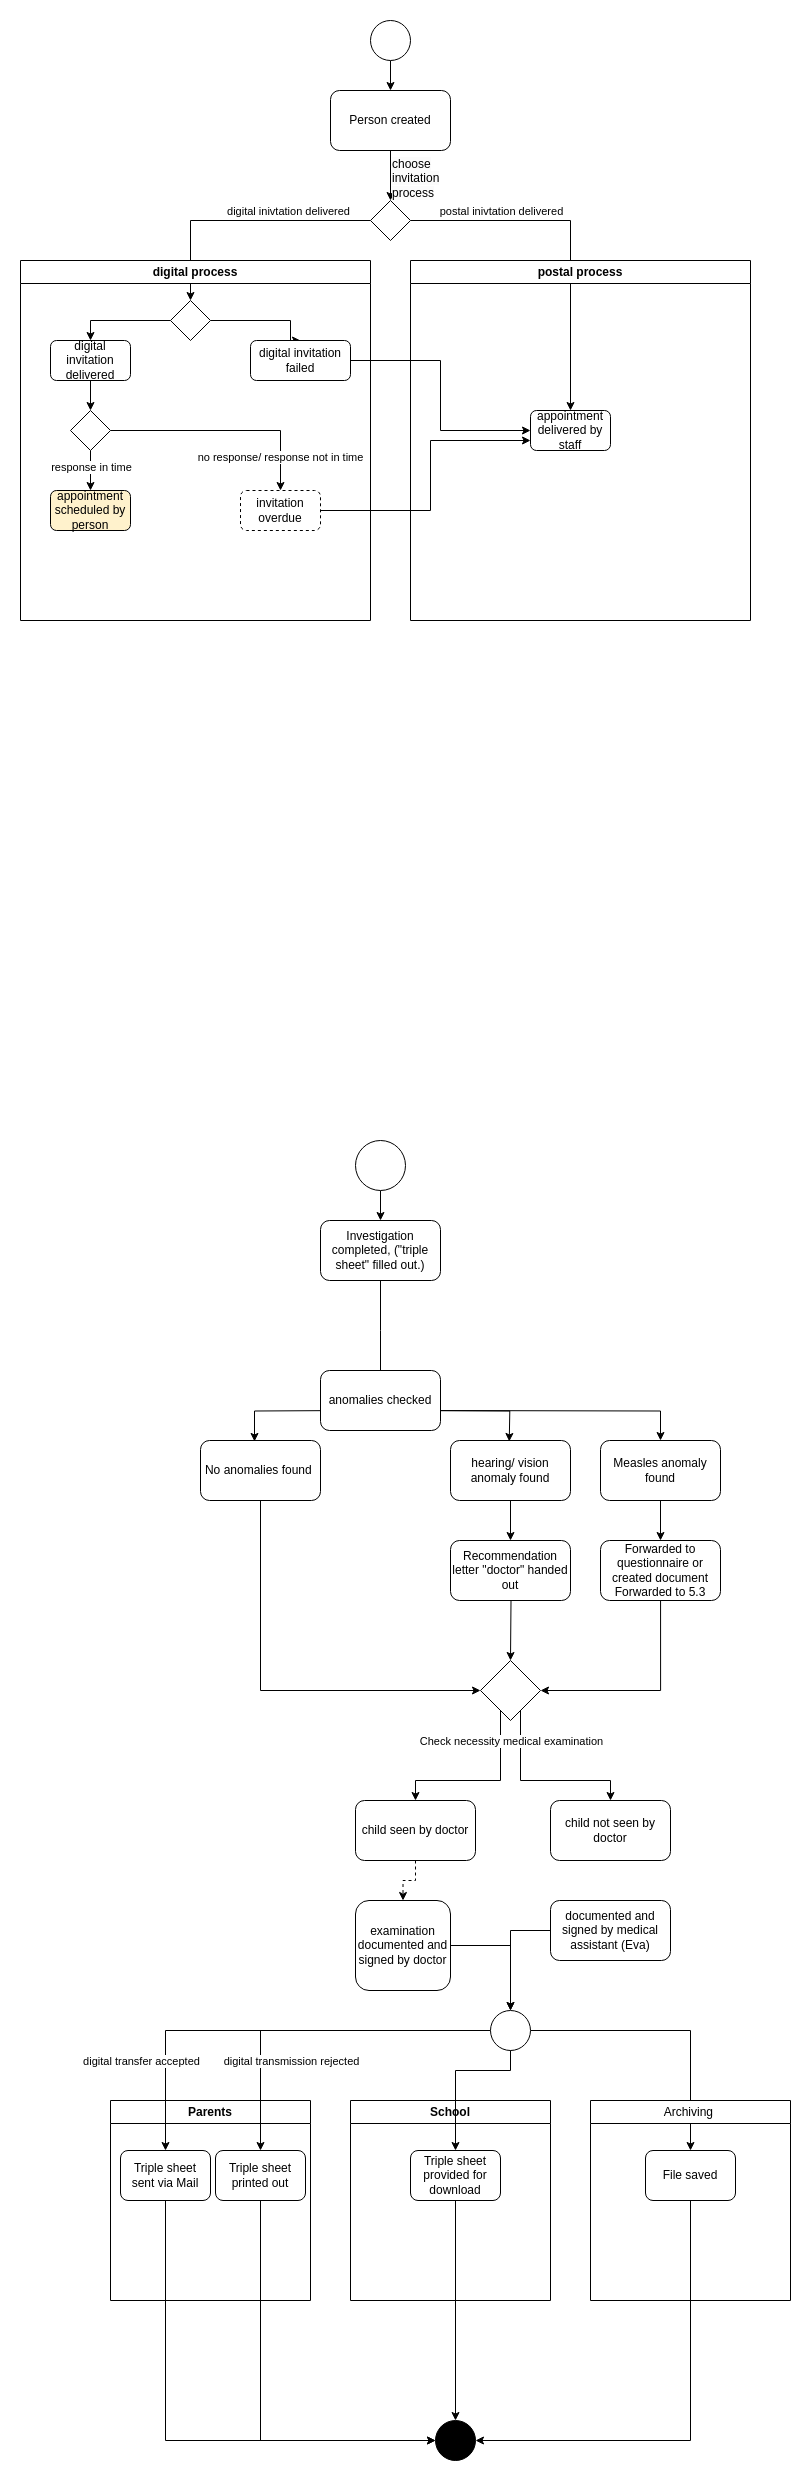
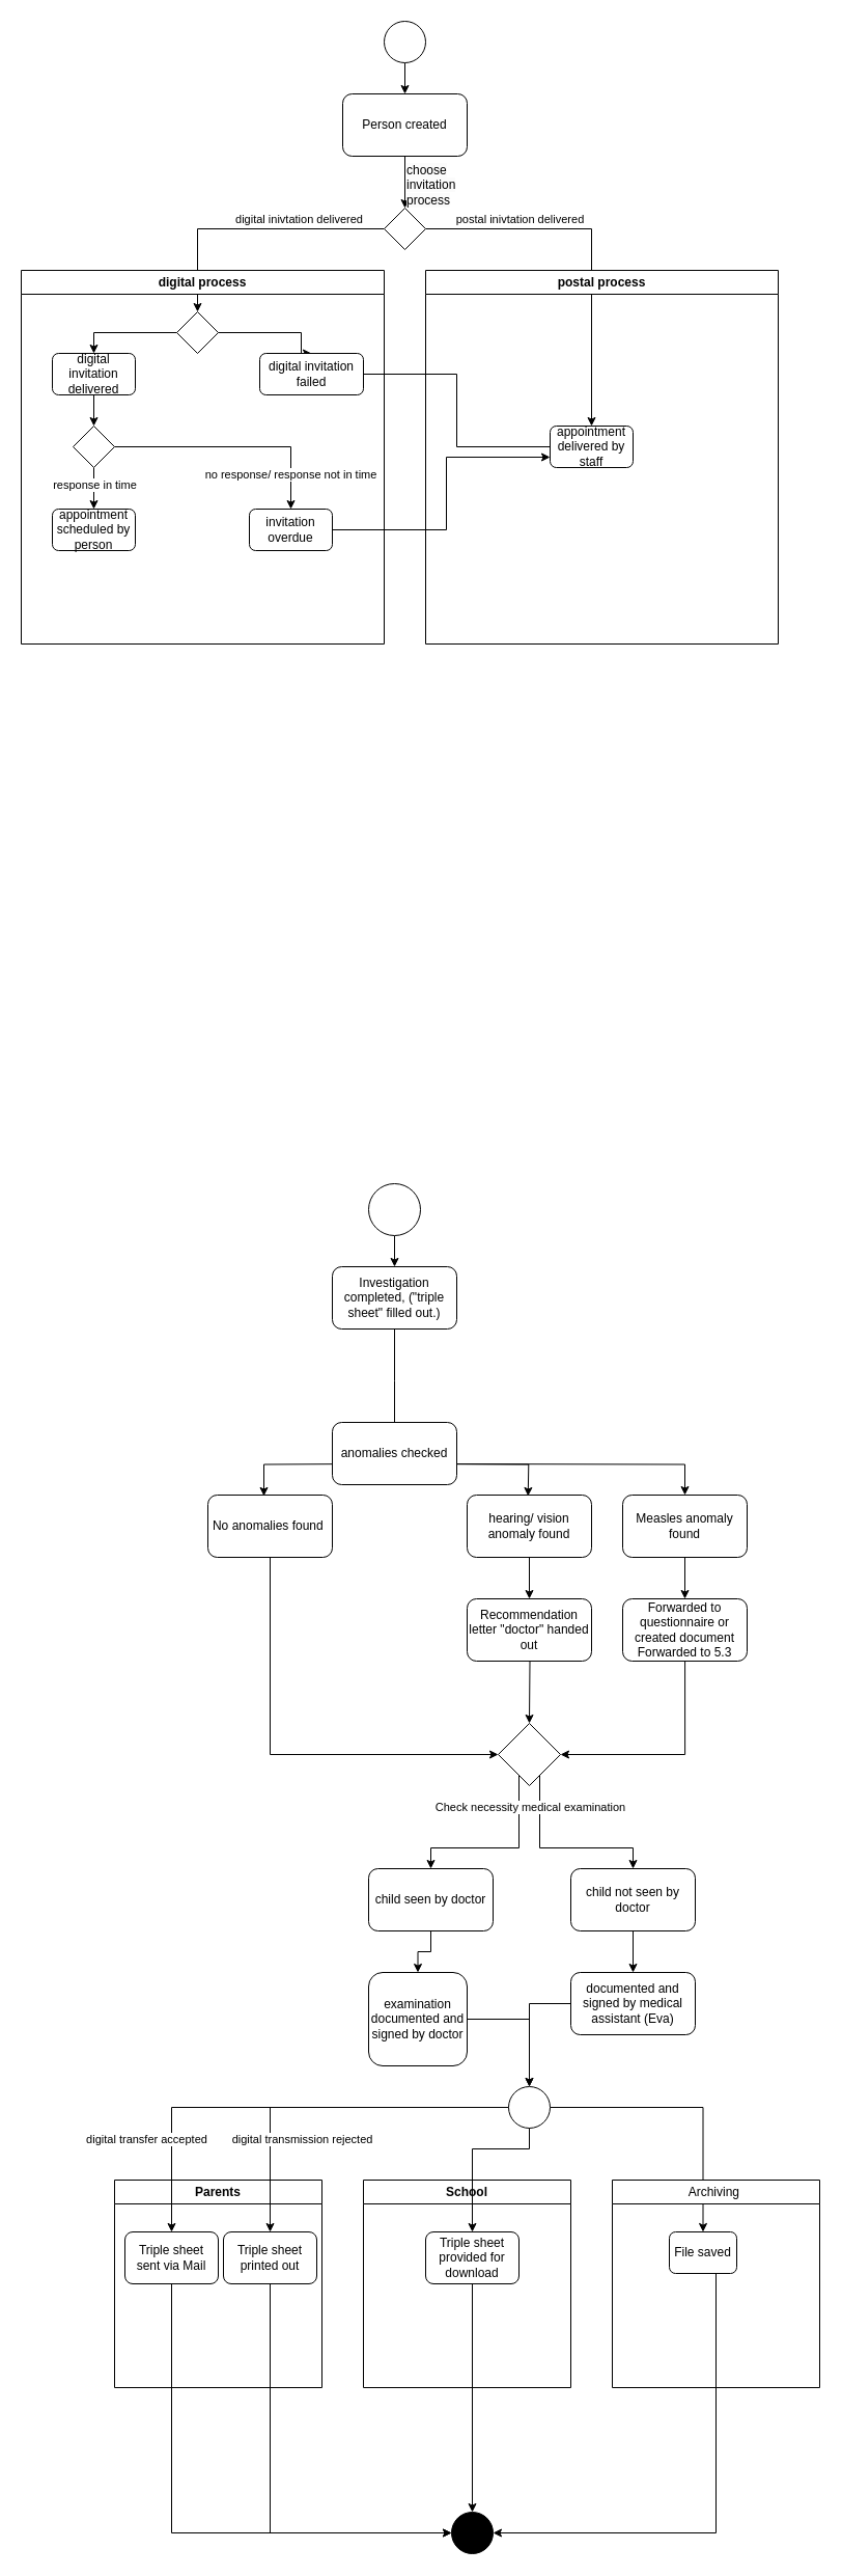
- <mxCell id="28" style="edgeStyle=orthogonalEdgeStyle;rounded=0;orthogonalLoop=1;jettySize=auto;html=1;entryX=0;entryY=0.5;entryDx=0;entryDy=0;" edge="1" parent="1" source="17" target="26"><mxGeometry relative="1" as="geometry" /></mxCell>
+ <mxCell id="28" style="edgeStyle=orthogonalEdgeStyle;rounded=0;orthogonalLoop=1;jettySize=auto;html=1;entryX=0;entryY=0.5;entryDx=0;entryDy=0;endArrow=none;" edge="1" parent="1" source="17" target="26"><mxGeometry relative="1" as="geometry" /></mxCell>
- <mxCell id="23" value="appointment scheduled by person" style="rounded=1;whiteSpace=wrap;html=1;fillColor=#fff2cc;" vertex="1" parent="11"><mxGeometry x="30" y="230" width="80" height="40" as="geometry" /></mxCell>
+ <mxCell id="23" value="appointment scheduled by person" style="rounded=1;whiteSpace=wrap;html=1;" vertex="1" parent="11"><mxGeometry x="30" y="230" width="80" height="40" as="geometry" /></mxCell>
- <mxCell id="24" value="invitation overdue" style="rounded=1;whiteSpace=wrap;html=1;dashed=1;" vertex="1" parent="11"><mxGeometry x="220" y="230" width="80" height="40" as="geometry" /></mxCell>
+ <mxCell id="24" value="invitation overdue" style="rounded=1;whiteSpace=wrap;html=1;" vertex="1" parent="11"><mxGeometry x="220" y="230" width="80" height="40" as="geometry" /></mxCell>
+ <mxCell id="54" value="" style="edgeStyle=orthogonalEdgeStyle;rounded=0;orthogonalLoop=1;jettySize=auto;html=1;" edge="1" parent="1" source="55" target="59"><mxGeometry relative="1" as="geometry" /></mxCell>
- <mxCell id="52" value="" style="edgeStyle=orthogonalEdgeStyle;rounded=0;orthogonalLoop=1;jettySize=auto;html=1;dashed=1;" edge="1" parent="1" source="53" target="57"><mxGeometry relative="1" as="geometry" /></mxCell>
+ <mxCell id="52" value="" style="edgeStyle=orthogonalEdgeStyle;rounded=0;orthogonalLoop=1;jettySize=auto;html=1;" edge="1" parent="1" source="53" target="57"><mxGeometry relative="1" as="geometry" /></mxCell>
- <mxCell id="72" value="File saved" style="rounded=1;whiteSpace=wrap;html=1;" vertex="1" parent="71"><mxGeometry x="55" y="50" width="90" height="50" as="geometry" /></mxCell>
+ <mxCell id="72" value="File saved" style="rounded=1;whiteSpace=wrap;html=1;" vertex="1" parent="71"><mxGeometry x="55" y="50" width="65" height="40" as="geometry" /></mxCell>
